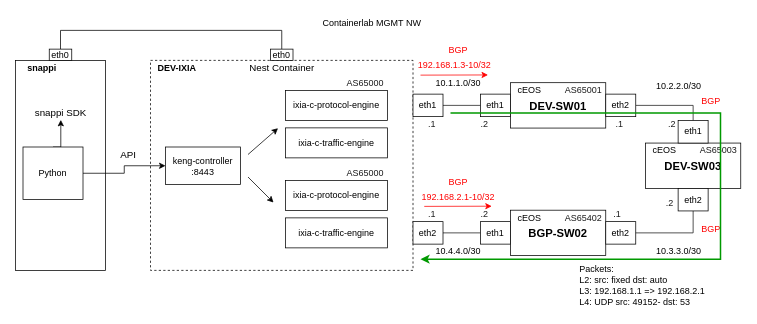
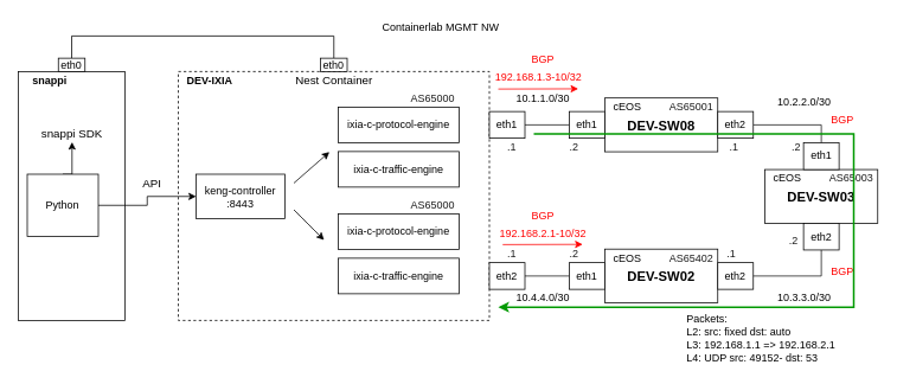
- <mxCell id="7" value="DEV-SW01" style="rounded=0;whiteSpace=wrap;html=1;fontSize=15;fontStyle=1" parent="1" vertex="1"><mxGeometry x="680" y="109.75" width="127" height="60.5" as="geometry" /></mxCell>
+ <mxCell id="7" value="DEV-SW08" style="rounded=0;whiteSpace=wrap;html=1;fontSize=15;fontStyle=1" parent="1" vertex="1"><mxGeometry x="680" y="109.75" width="127" height="60.5" as="geometry" /></mxCell>
- <mxCell id="30" value="BGP-SW02" style="rounded=0;whiteSpace=wrap;html=1;fontSize=15;fontStyle=1" vertex="1" parent="1"><mxGeometry x="680" y="279.75" width="127" height="60.5" as="geometry" /></mxCell>
+ <mxCell id="30" value="DEV-SW02" style="rounded=0;whiteSpace=wrap;html=1;fontSize=15;fontStyle=1" vertex="1" parent="1"><mxGeometry x="680" y="279.75" width="127" height="60.5" as="geometry" /></mxCell>
